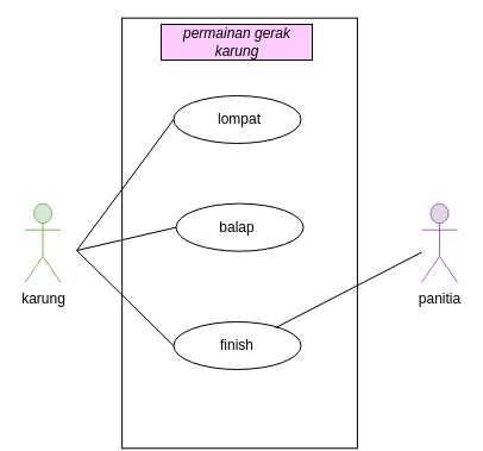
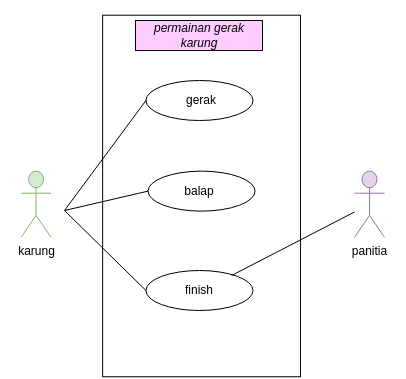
- <mxCell id="8" value="lompat" style="text;html=1;strokeColor=none;fillColor=none;align=center;verticalAlign=middle;whiteSpace=wrap;rounded=0;" vertex="1" parent="1"><mxGeometry x="171.04" y="85" width="60" height="30" as="geometry" /></mxCell>
+ <mxCell id="8" value="gerak" style="text;html=1;strokeColor=none;fillColor=none;align=center;verticalAlign=middle;whiteSpace=wrap;rounded=0;" vertex="1" parent="1"><mxGeometry x="171.04" y="85" width="60" height="30" as="geometry" /></mxCell>
